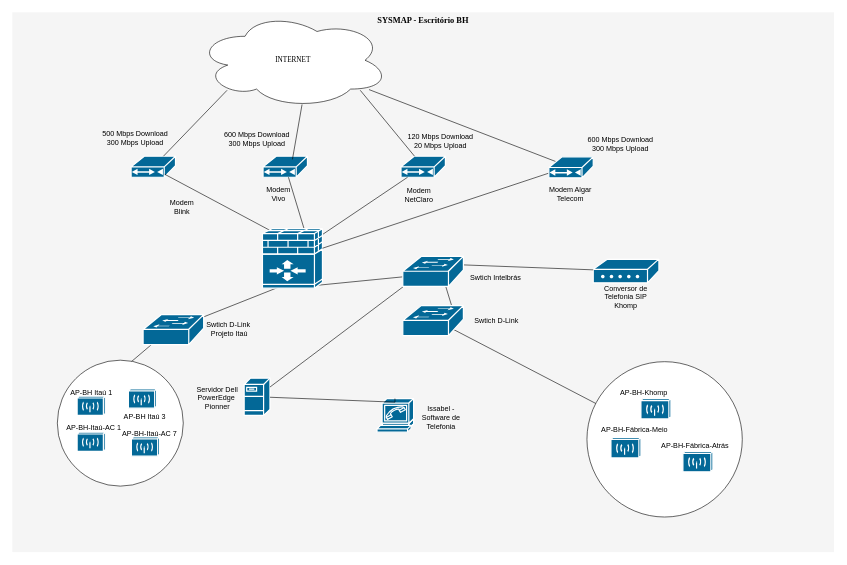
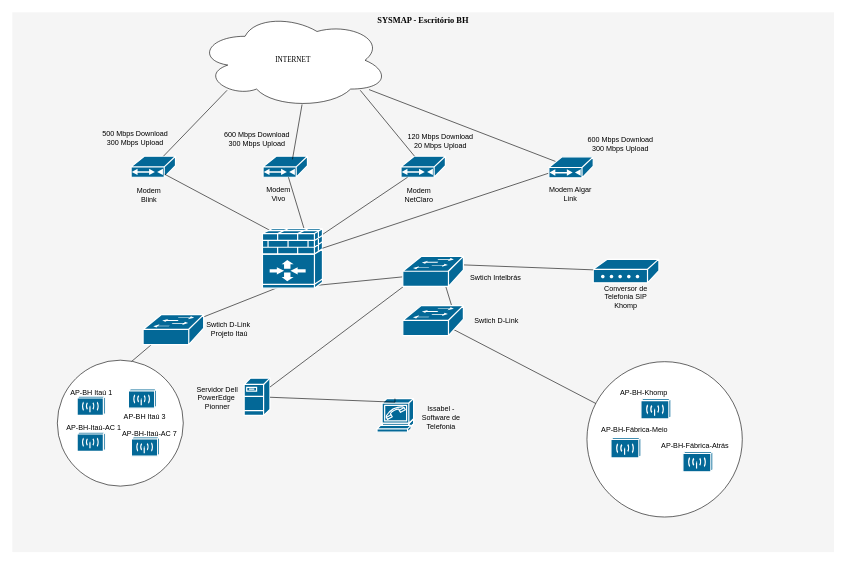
- <mxCell id="56" value="Modem Algar Telecom" style="text;strokeColor=none;align=center;fillColor=none;html=1;verticalAlign=middle;whiteSpace=wrap;rounded=0;" vertex="1" parent="1"><mxGeometry x="913" y="308" width="75" height="30" as="geometry" /></mxCell>
+ <mxCell id="56" value="Modem Algar Link" style="text;strokeColor=none;align=center;fillColor=none;html=1;verticalAlign=middle;whiteSpace=wrap;rounded=0;" vertex="1" parent="1"><mxGeometry x="913" y="308" width="75" height="30" as="geometry" /></mxCell>
- <mxCell id="9" value="Modem Blink" style="text;strokeColor=none;align=center;fillColor=none;html=1;verticalAlign=middle;whiteSpace=wrap;rounded=0;" vertex="1" parent="1"><mxGeometry x="273" y="330" width="60" height="30" as="geometry" /></mxCell>
+ <mxCell id="9" value="Modem Blink" style="text;strokeColor=none;align=center;fillColor=none;html=1;verticalAlign=middle;whiteSpace=wrap;rounded=0;" vertex="1" parent="1"><mxGeometry x="218" y="310" width="60" height="30" as="geometry" /></mxCell>
